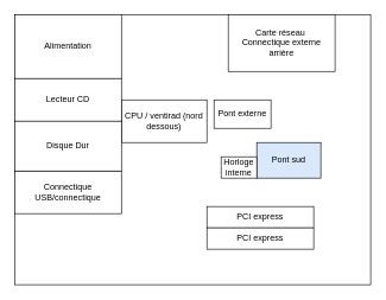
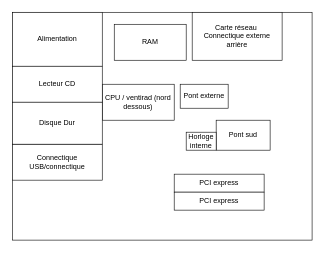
+ <mxCell id="6" value="RAM" style="rounded=0;whiteSpace=wrap;html=1;" parent="1" vertex="1"><mxGeometry x="190" y="40" width="120" height="60" as="geometry" /></mxCell>
- <mxCell id="8" value="Pont sud&lt;br&gt;" style="rounded=0;whiteSpace=wrap;html=1;fillColor=#dae8fc;" parent="1" vertex="1"><mxGeometry x="360" y="200" width="90" height="50" as="geometry" /></mxCell>
+ <mxCell id="8" value="Pont sud&lt;br&gt;" style="rounded=0;whiteSpace=wrap;html=1;" parent="1" vertex="1"><mxGeometry x="360" y="200" width="90" height="50" as="geometry" /></mxCell>
